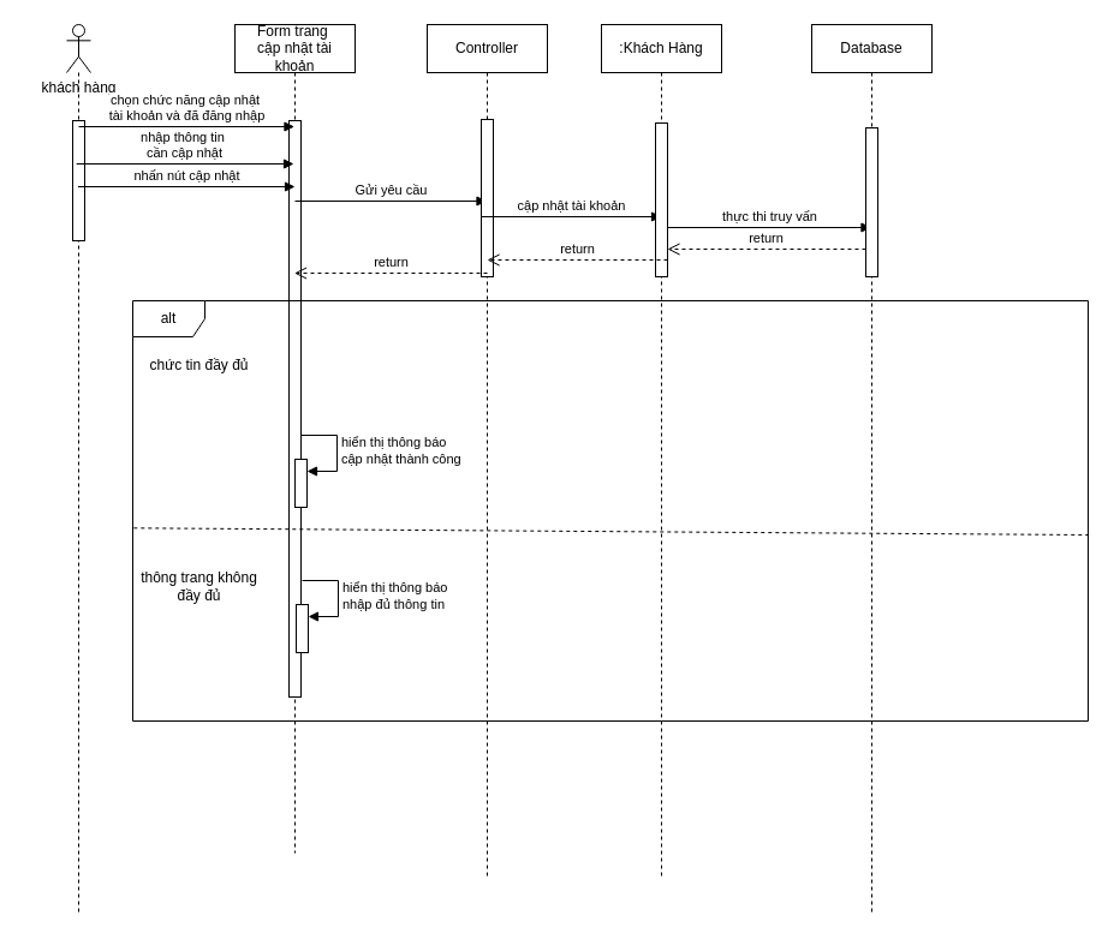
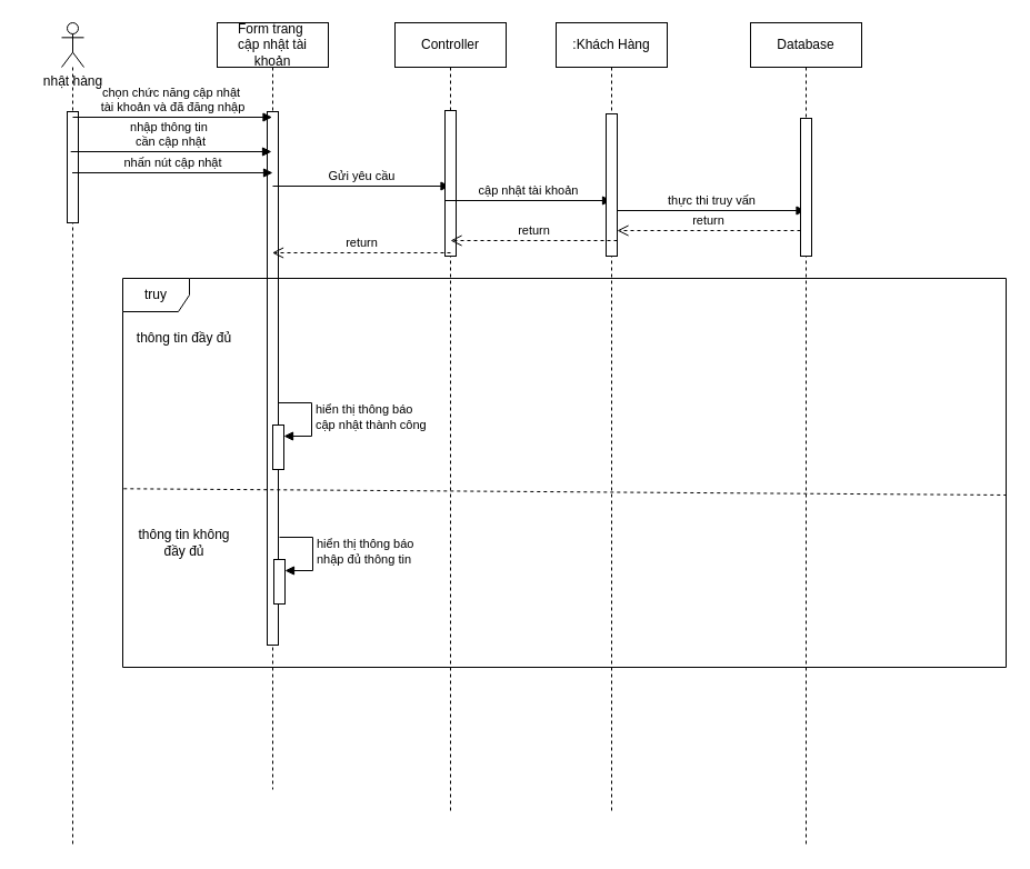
- <mxCell id="9" value="khách hàng" style="text;html=1;align=center;verticalAlign=middle;resizable=0;points=[];autosize=1;strokeColor=none;fillColor=none;" parent="1" vertex="1"><mxGeometry x="20" y="58" width="90" height="30" as="geometry" /></mxCell>
+ <mxCell id="9" value="nhật hàng" style="text;html=1;align=center;verticalAlign=middle;resizable=0;points=[];autosize=1;strokeColor=none;fillColor=none;" parent="1" vertex="1"><mxGeometry x="20" y="58" width="90" height="30" as="geometry" /></mxCell>
- <mxCell id="15" value="alt" style="shape=umlFrame;whiteSpace=wrap;html=1;pointerEvents=0;" parent="1" vertex="1"><mxGeometry x="110" y="250" width="795" height="350" as="geometry" /></mxCell>
+ <mxCell id="15" value="truy" style="shape=umlFrame;whiteSpace=wrap;html=1;pointerEvents=0;" parent="1" vertex="1"><mxGeometry x="110" y="250" width="795" height="350" as="geometry" /></mxCell>
- <mxCell id="16" value="chức tin đầy đủ" style="text;html=1;align=center;verticalAlign=middle;resizable=0;points=[];autosize=1;strokeColor=none;fillColor=none;" parent="1" vertex="1"><mxGeometry x="110" y="289" width="110" height="30" as="geometry" /></mxCell>
+ <mxCell id="16" value="thông tin đầy đủ" style="text;html=1;align=center;verticalAlign=middle;resizable=0;points=[];autosize=1;strokeColor=none;fillColor=none;" parent="1" vertex="1"><mxGeometry x="110" y="289" width="110" height="30" as="geometry" /></mxCell>
- <mxCell id="22" value="thông trang không&lt;div&gt;đầy đủ&lt;/div&gt;" style="text;html=1;align=center;verticalAlign=middle;resizable=0;points=[];autosize=1;strokeColor=none;fillColor=none;" parent="1" vertex="1"><mxGeometry x="110" y="468" width="110" height="40" as="geometry" /></mxCell>
+ <mxCell id="22" value="thông tin không&lt;div&gt;đầy đủ&lt;/div&gt;" style="text;html=1;align=center;verticalAlign=middle;resizable=0;points=[];autosize=1;strokeColor=none;fillColor=none;" parent="1" vertex="1"><mxGeometry x="110" y="468" width="110" height="40" as="geometry" /></mxCell>
